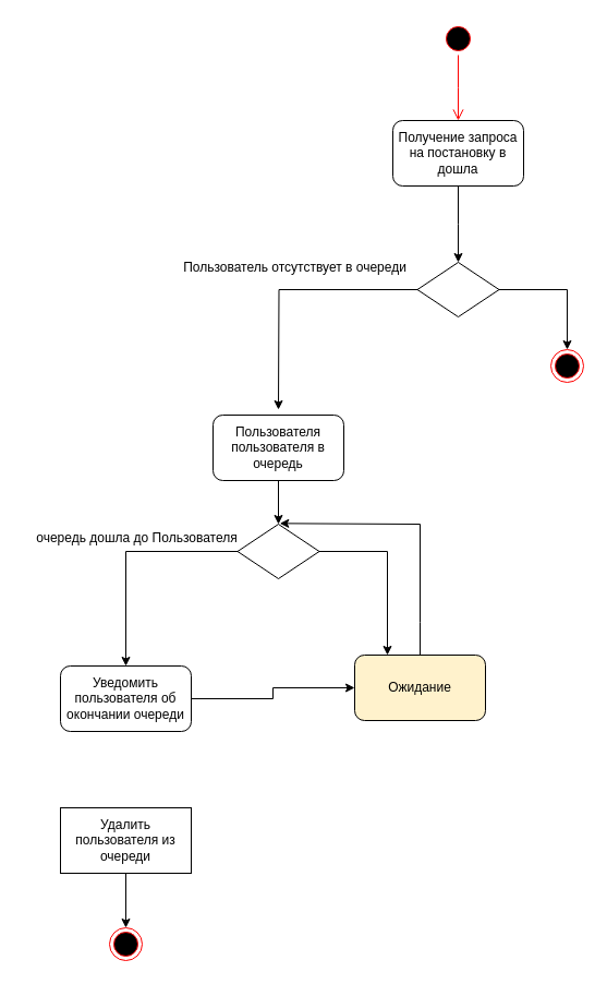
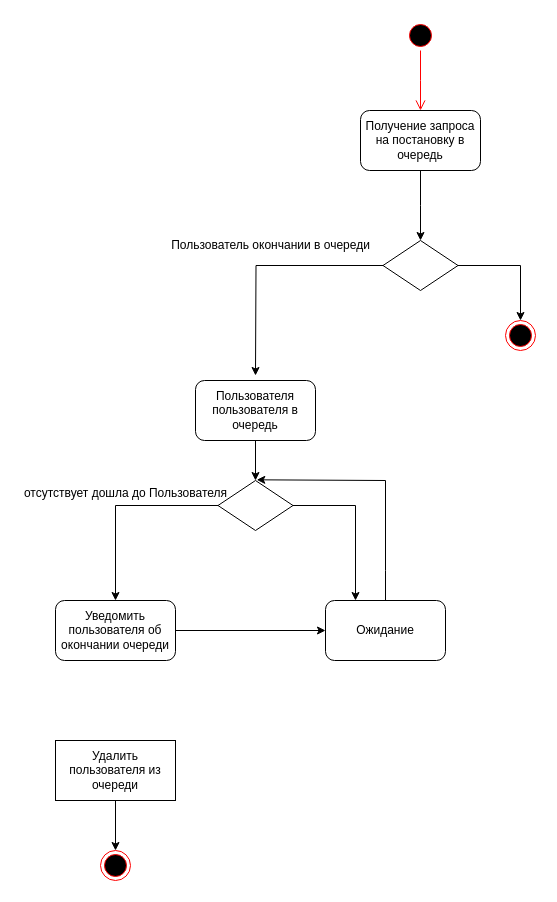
- <mxCell id="5" value="Получение запроса на постановку в дошла" style="rounded=1;whiteSpace=wrap;html=1;" vertex="1" parent="1"><mxGeometry x="360" y="110" width="120" height="60" as="geometry" /></mxCell>
+ <mxCell id="5" value="Получение запроса на постановку в очередь" style="rounded=1;whiteSpace=wrap;html=1;" vertex="1" parent="1"><mxGeometry x="360" y="110" width="120" height="60" as="geometry" /></mxCell>
- <mxCell id="9" value="Пользователь отсутствует в очереди" style="text;html=1;align=center;verticalAlign=middle;resizable=0;points=[];autosize=1;strokeColor=none;fillColor=none;" vertex="1" parent="1"><mxGeometry x="155" y="230" width="230" height="30" as="geometry" /></mxCell>
+ <mxCell id="9" value="Пользователь окончании в очереди" style="text;html=1;align=center;verticalAlign=middle;resizable=0;points=[];autosize=1;strokeColor=none;fillColor=none;" vertex="1" parent="1"><mxGeometry x="155" y="230" width="230" height="30" as="geometry" /></mxCell>
- <mxCell id="18" value="очередь дошла до Пользователя&amp;nbsp; &amp;nbsp; &amp;nbsp; &amp;nbsp; &amp;nbsp; &amp;nbsp;&amp;nbsp;" style="text;html=1;align=center;verticalAlign=middle;resizable=0;points=[];autosize=1;strokeColor=none;fillColor=none;" vertex="1" parent="1"><mxGeometry x="20" y="478" width="250" height="30" as="geometry" /></mxCell>
+ <mxCell id="18" value="отсутствует дошла до Пользователя&amp;nbsp; &amp;nbsp; &amp;nbsp; &amp;nbsp; &amp;nbsp; &amp;nbsp;&amp;nbsp;" style="text;html=1;align=center;verticalAlign=middle;resizable=0;points=[];autosize=1;strokeColor=none;fillColor=none;" vertex="1" parent="1"><mxGeometry x="20" y="478" width="250" height="30" as="geometry" /></mxCell>
- <mxCell id="19" value="Ожидание" style="rounded=1;whiteSpace=wrap;html=1;fillColor=#fff2cc;" vertex="1" parent="1"><mxGeometry x="325" y="600" width="120" height="60" as="geometry" /></mxCell>
+ <mxCell id="19" value="Ожидание" style="rounded=1;whiteSpace=wrap;html=1;" vertex="1" parent="1"><mxGeometry x="325" y="600" width="120" height="60" as="geometry" /></mxCell>
- <mxCell id="17" value="Уведомить пользователя об окончании очереди" style="rounded=1;whiteSpace=wrap;html=1;" vertex="1" parent="1"><mxGeometry x="55" y="610" width="120" height="60" as="geometry" /></mxCell>
+ <mxCell id="17" value="Уведомить пользователя об окончании очереди" style="rounded=1;whiteSpace=wrap;html=1;" vertex="1" parent="1"><mxGeometry x="55" y="600" width="120" height="60" as="geometry" /></mxCell>
